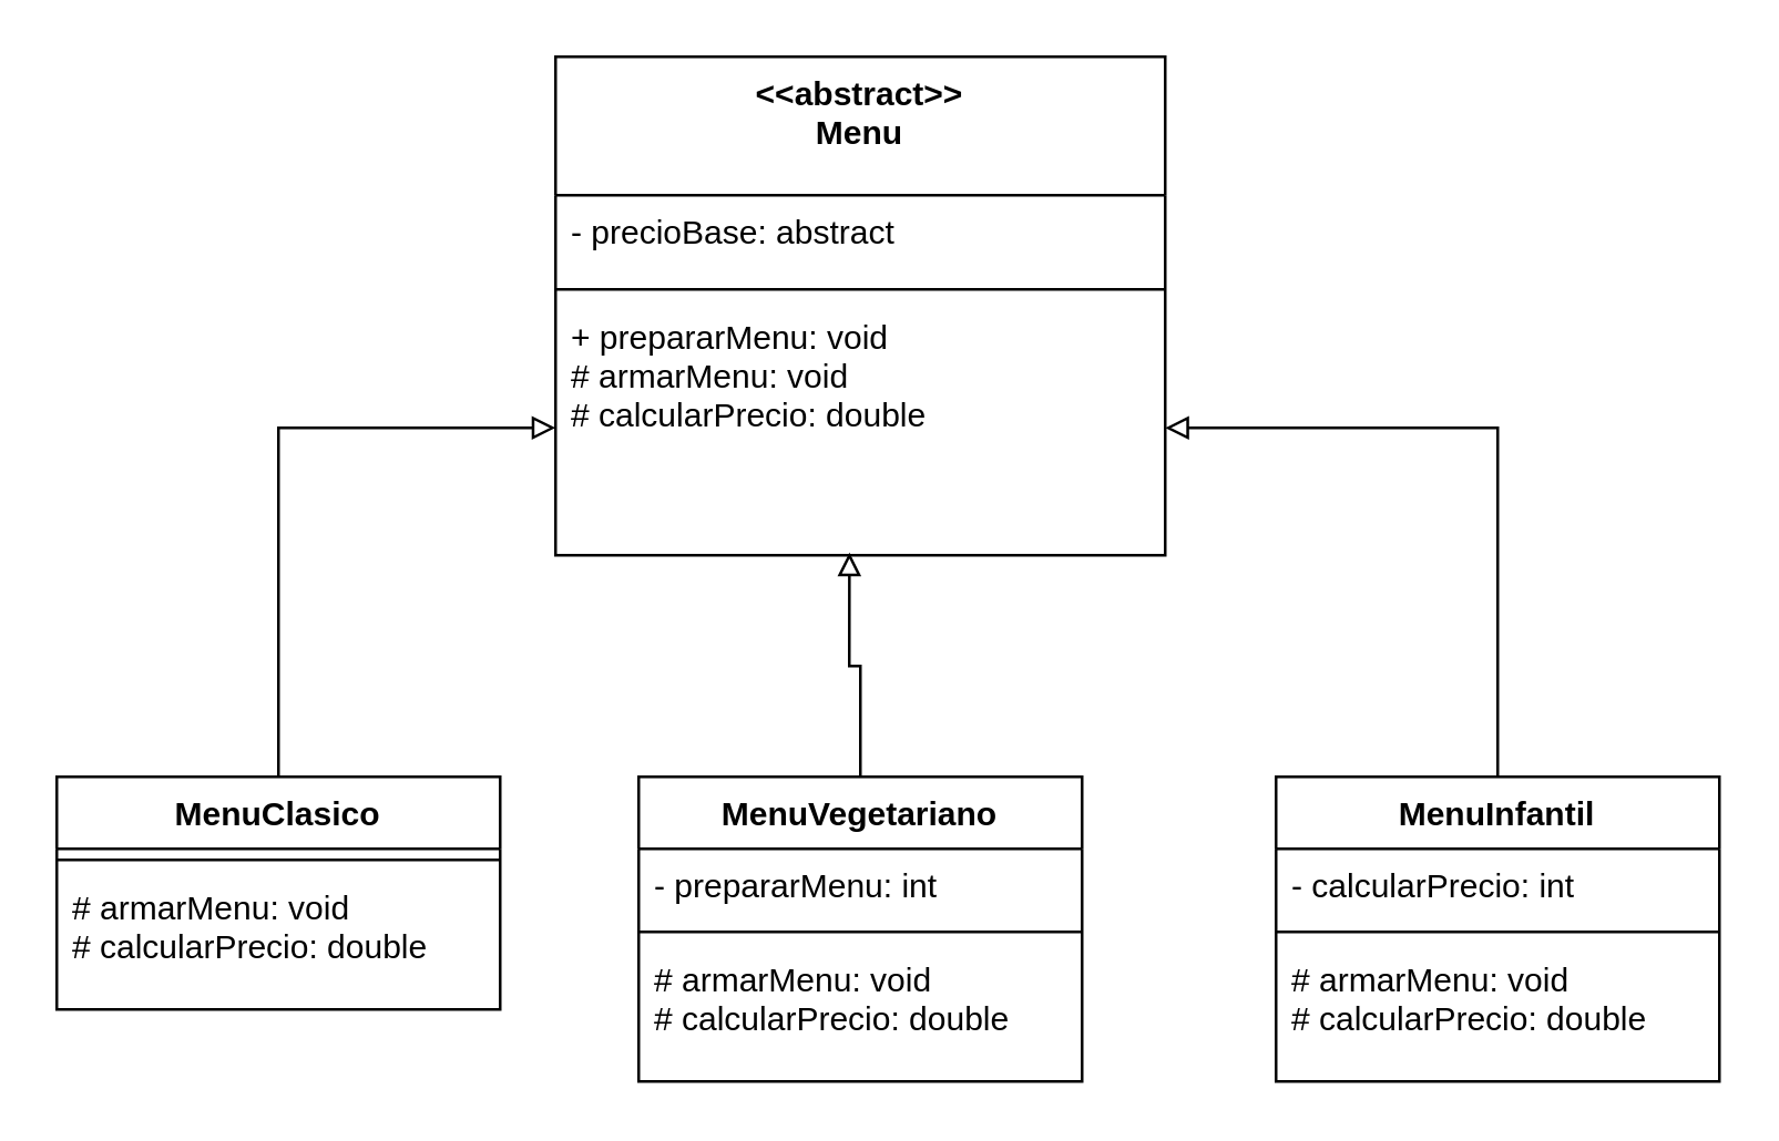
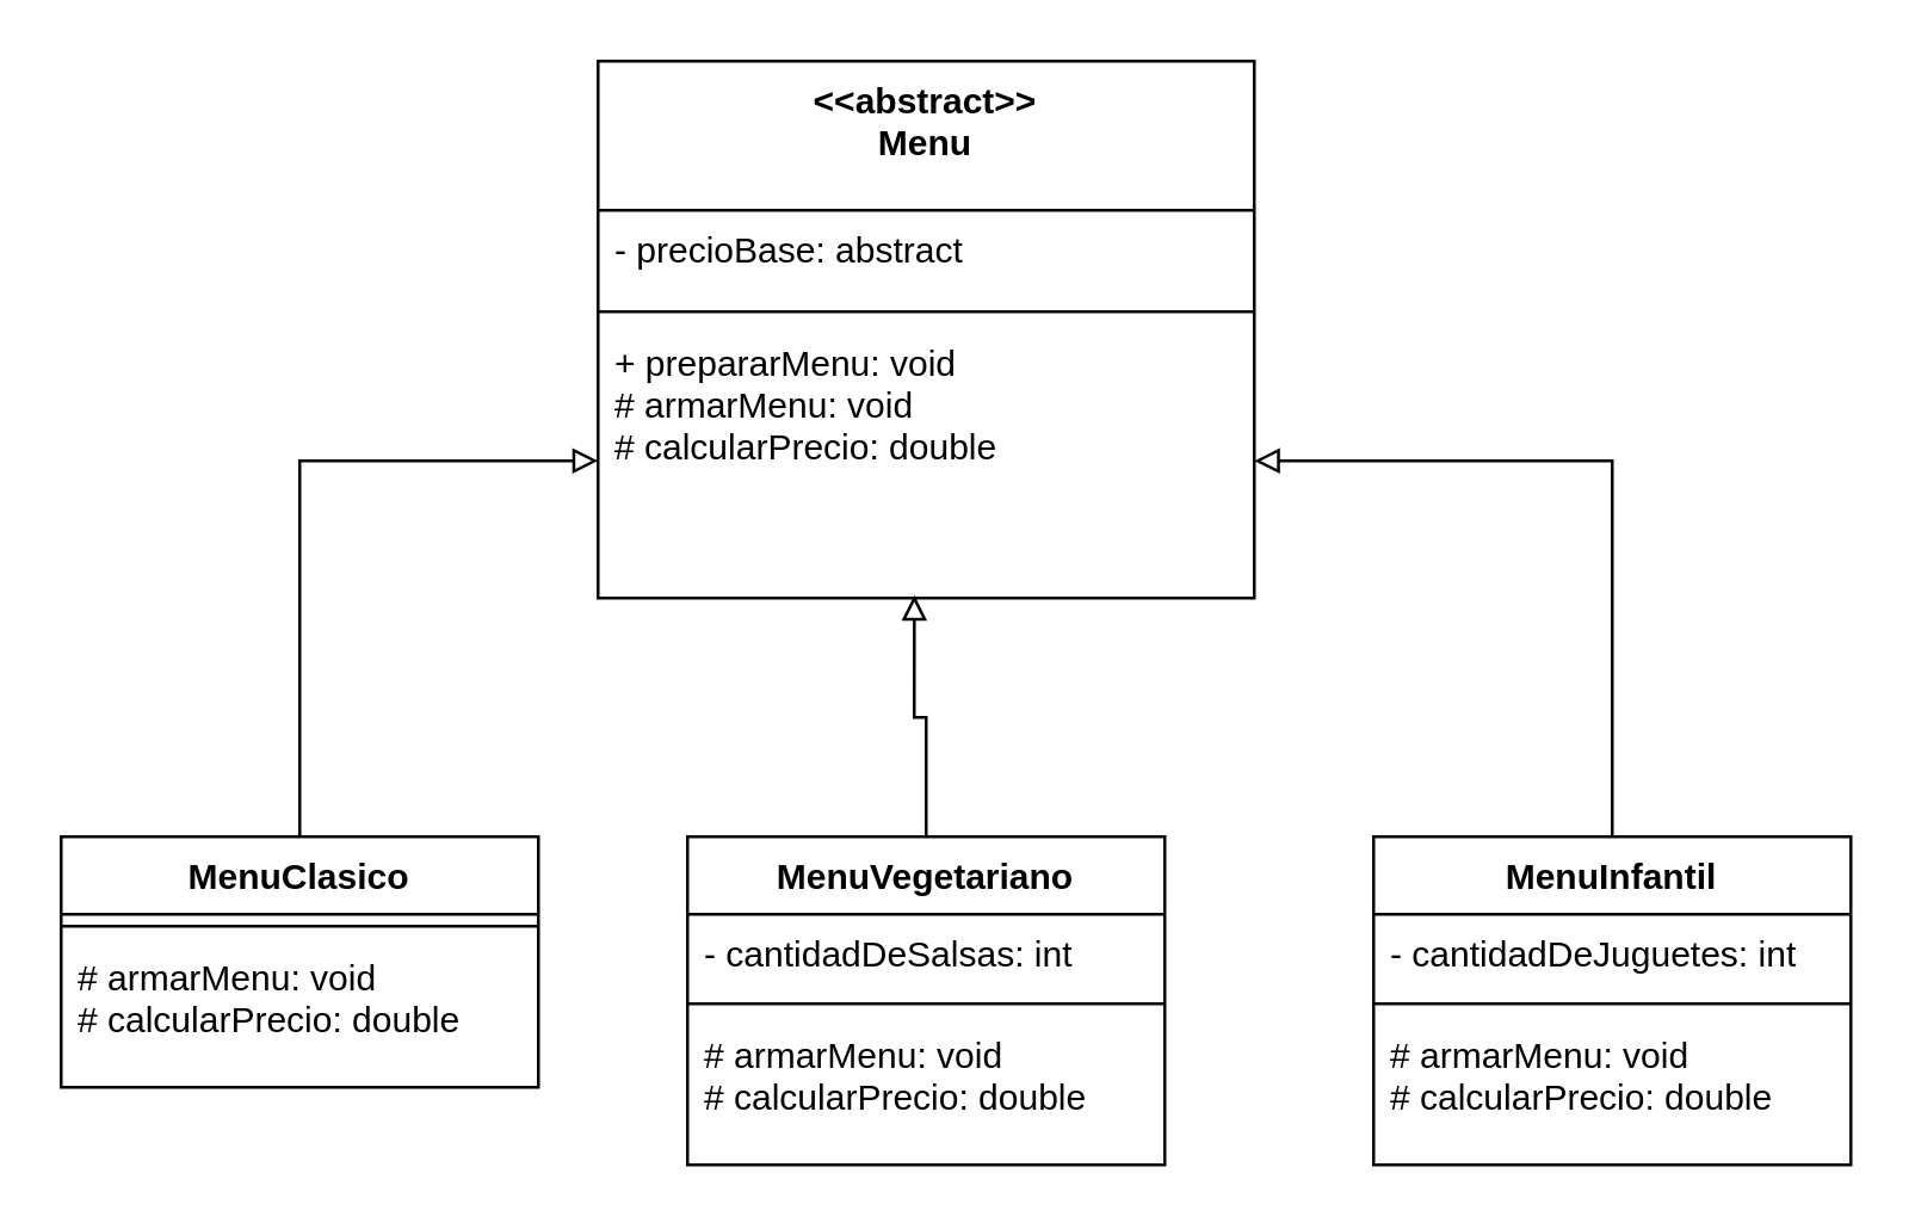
- <mxCell id="12" value="- prepararMenu: int" style="text;strokeColor=none;fillColor=none;align=left;verticalAlign=top;spacingLeft=4;spacingRight=4;overflow=hidden;rotatable=0;points=[[0,0.5],[1,0.5]];portConstraint=eastwest;" parent="11" vertex="1"><mxGeometry y="26" width="160" height="26" as="geometry" /></mxCell>
+ <mxCell id="12" value="- cantidadDeSalsas: int" style="text;strokeColor=none;fillColor=none;align=left;verticalAlign=top;spacingLeft=4;spacingRight=4;overflow=hidden;rotatable=0;points=[[0,0.5],[1,0.5]];portConstraint=eastwest;" parent="11" vertex="1"><mxGeometry y="26" width="160" height="26" as="geometry" /></mxCell>
- <mxCell id="17" value="- calcularPrecio: int" style="text;strokeColor=none;fillColor=none;align=left;verticalAlign=top;spacingLeft=4;spacingRight=4;overflow=hidden;rotatable=0;points=[[0,0.5],[1,0.5]];portConstraint=eastwest;" parent="16" vertex="1"><mxGeometry y="26" width="160" height="26" as="geometry" /></mxCell>
+ <mxCell id="17" value="- cantidadDeJuguetes: int" style="text;strokeColor=none;fillColor=none;align=left;verticalAlign=top;spacingLeft=4;spacingRight=4;overflow=hidden;rotatable=0;points=[[0,0.5],[1,0.5]];portConstraint=eastwest;" parent="16" vertex="1"><mxGeometry y="26" width="160" height="26" as="geometry" /></mxCell>
